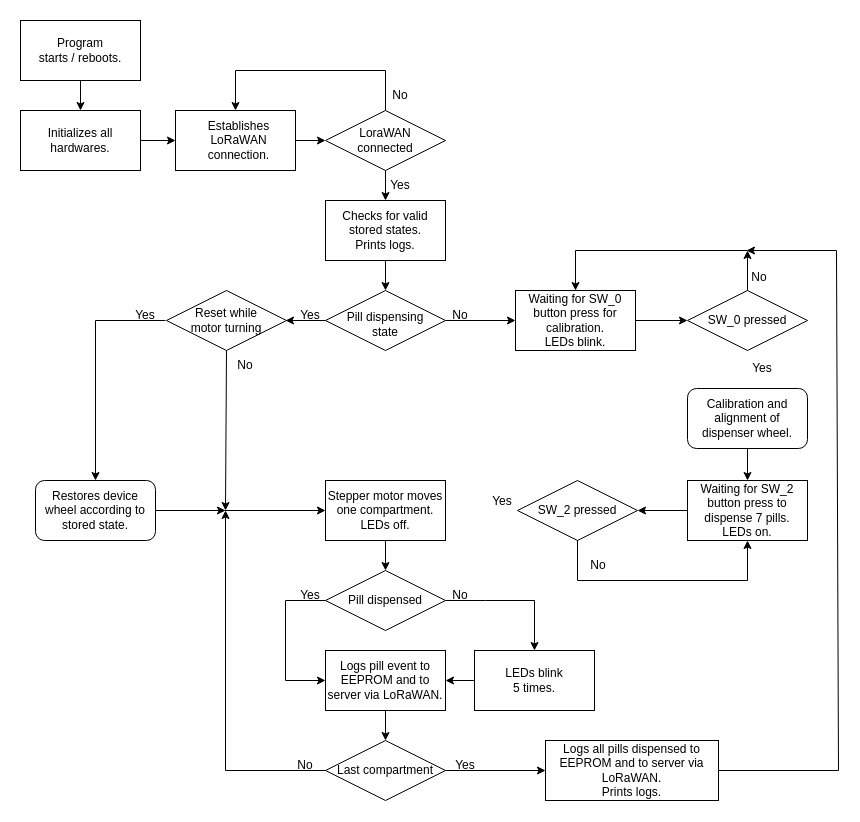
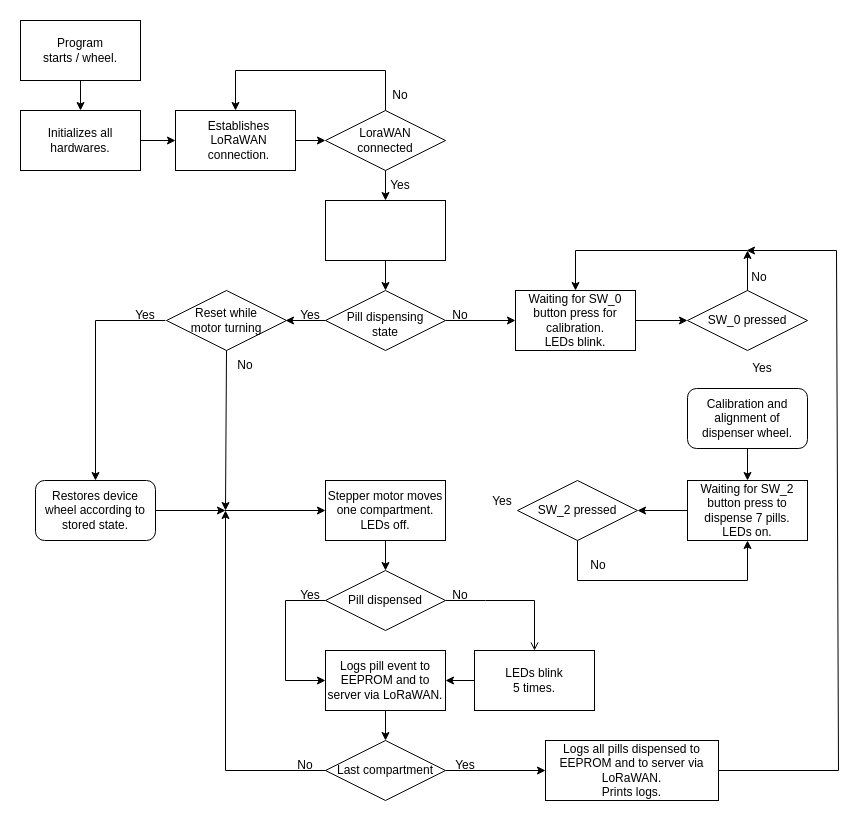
- <mxCell id="6" value="Program &lt;br&gt;starts / reboots." style="text;html=1;strokeColor=none;fillColor=none;align=center;verticalAlign=middle;whiteSpace=wrap;rounded=0;" parent="1" vertex="1"><mxGeometry x="30" y="35" width="100" height="30" as="geometry" /></mxCell>
+ <mxCell id="6" value="Program &lt;br&gt;starts / wheel." style="text;html=1;strokeColor=none;fillColor=none;align=center;verticalAlign=middle;whiteSpace=wrap;rounded=0;" parent="1" vertex="1"><mxGeometry x="30" y="35" width="100" height="30" as="geometry" /></mxCell>
- <mxCell id="13" value="Checks for valid stored states. Prints logs." style="text;html=1;strokeColor=none;fillColor=none;align=center;verticalAlign=middle;whiteSpace=wrap;rounded=0;" parent="1" vertex="1"><mxGeometry x="335" y="215" width="100" height="30" as="geometry" /></mxCell>
- <mxCell id="51" value="" style="endArrow=classic;html=1;rounded=0;exitX=1;exitY=0.5;exitDx=0;exitDy=0;entryX=0.5;entryY=0;entryDx=0;entryDy=0;" parent="1" source="41" target="64" edge="1"><mxGeometry width="50" height="50" relative="1" as="geometry"><mxPoint x="445" y="610" as="sourcePoint" /><mxPoint x="445" y="680" as="targetPoint" /><Array as="points"><mxPoint x="485" y="600" /><mxPoint x="534" y="600" /></Array></mxGeometry></mxCell>
+ <mxCell id="51" value="" style="endArrow=open;html=1;rounded=0;exitX=1;exitY=0.5;exitDx=0;exitDy=0;entryX=0.5;entryY=0;entryDx=0;entryDy=0;" parent="1" source="41" target="64" edge="1"><mxGeometry width="50" height="50" relative="1" as="geometry"><mxPoint x="445" y="610" as="sourcePoint" /><mxPoint x="445" y="680" as="targetPoint" /><Array as="points"><mxPoint x="485" y="600" /><mxPoint x="534" y="600" /></Array></mxGeometry></mxCell>
